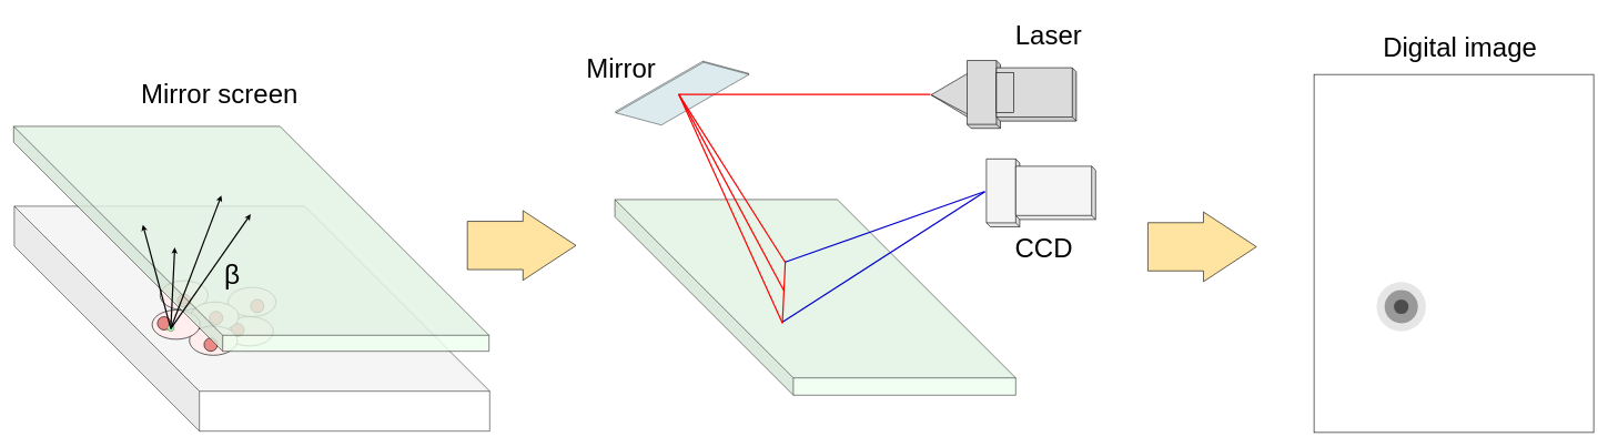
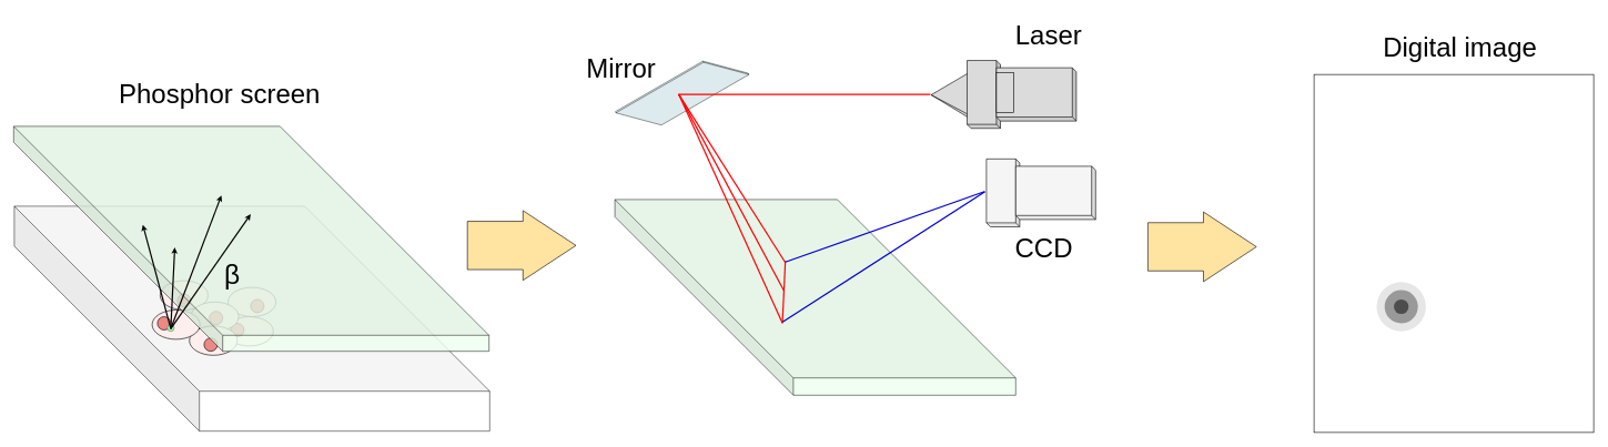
- <mxCell id="48" value="&lt;font style=&quot;font-size: 40px;&quot;&gt;Mirror screen&lt;br&gt;&lt;/font&gt;" style="text;html=1;align=center;verticalAlign=middle;resizable=0;points=[];autosize=1;strokeColor=none;fillColor=none;" vertex="1" parent="1"><mxGeometry x="168" y="108.06" width="322" height="62" as="geometry" /></mxCell>
+ <mxCell id="48" value="&lt;font style=&quot;font-size: 40px;&quot;&gt;Phosphor screen&lt;br&gt;&lt;/font&gt;" style="text;html=1;align=center;verticalAlign=middle;resizable=0;points=[];autosize=1;strokeColor=none;fillColor=none;" vertex="1" parent="1"><mxGeometry x="168" y="108.06" width="322" height="62" as="geometry" /></mxCell>
